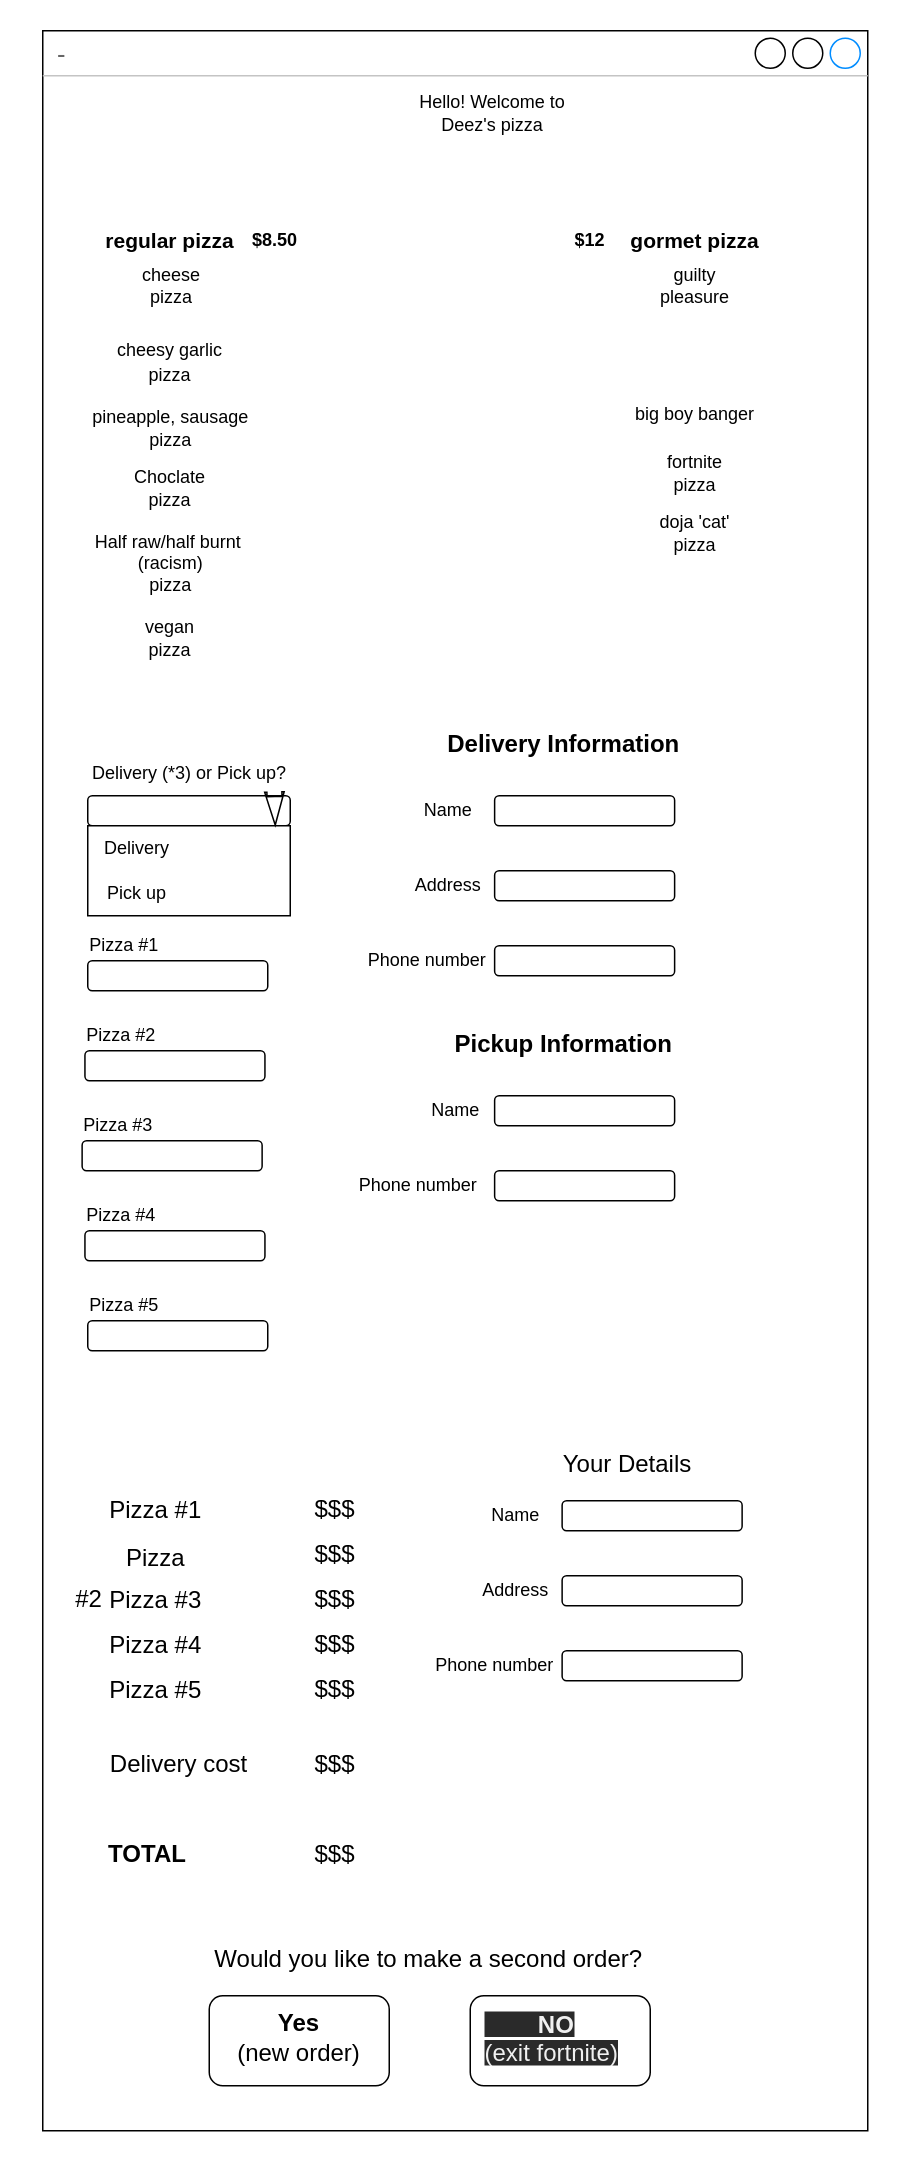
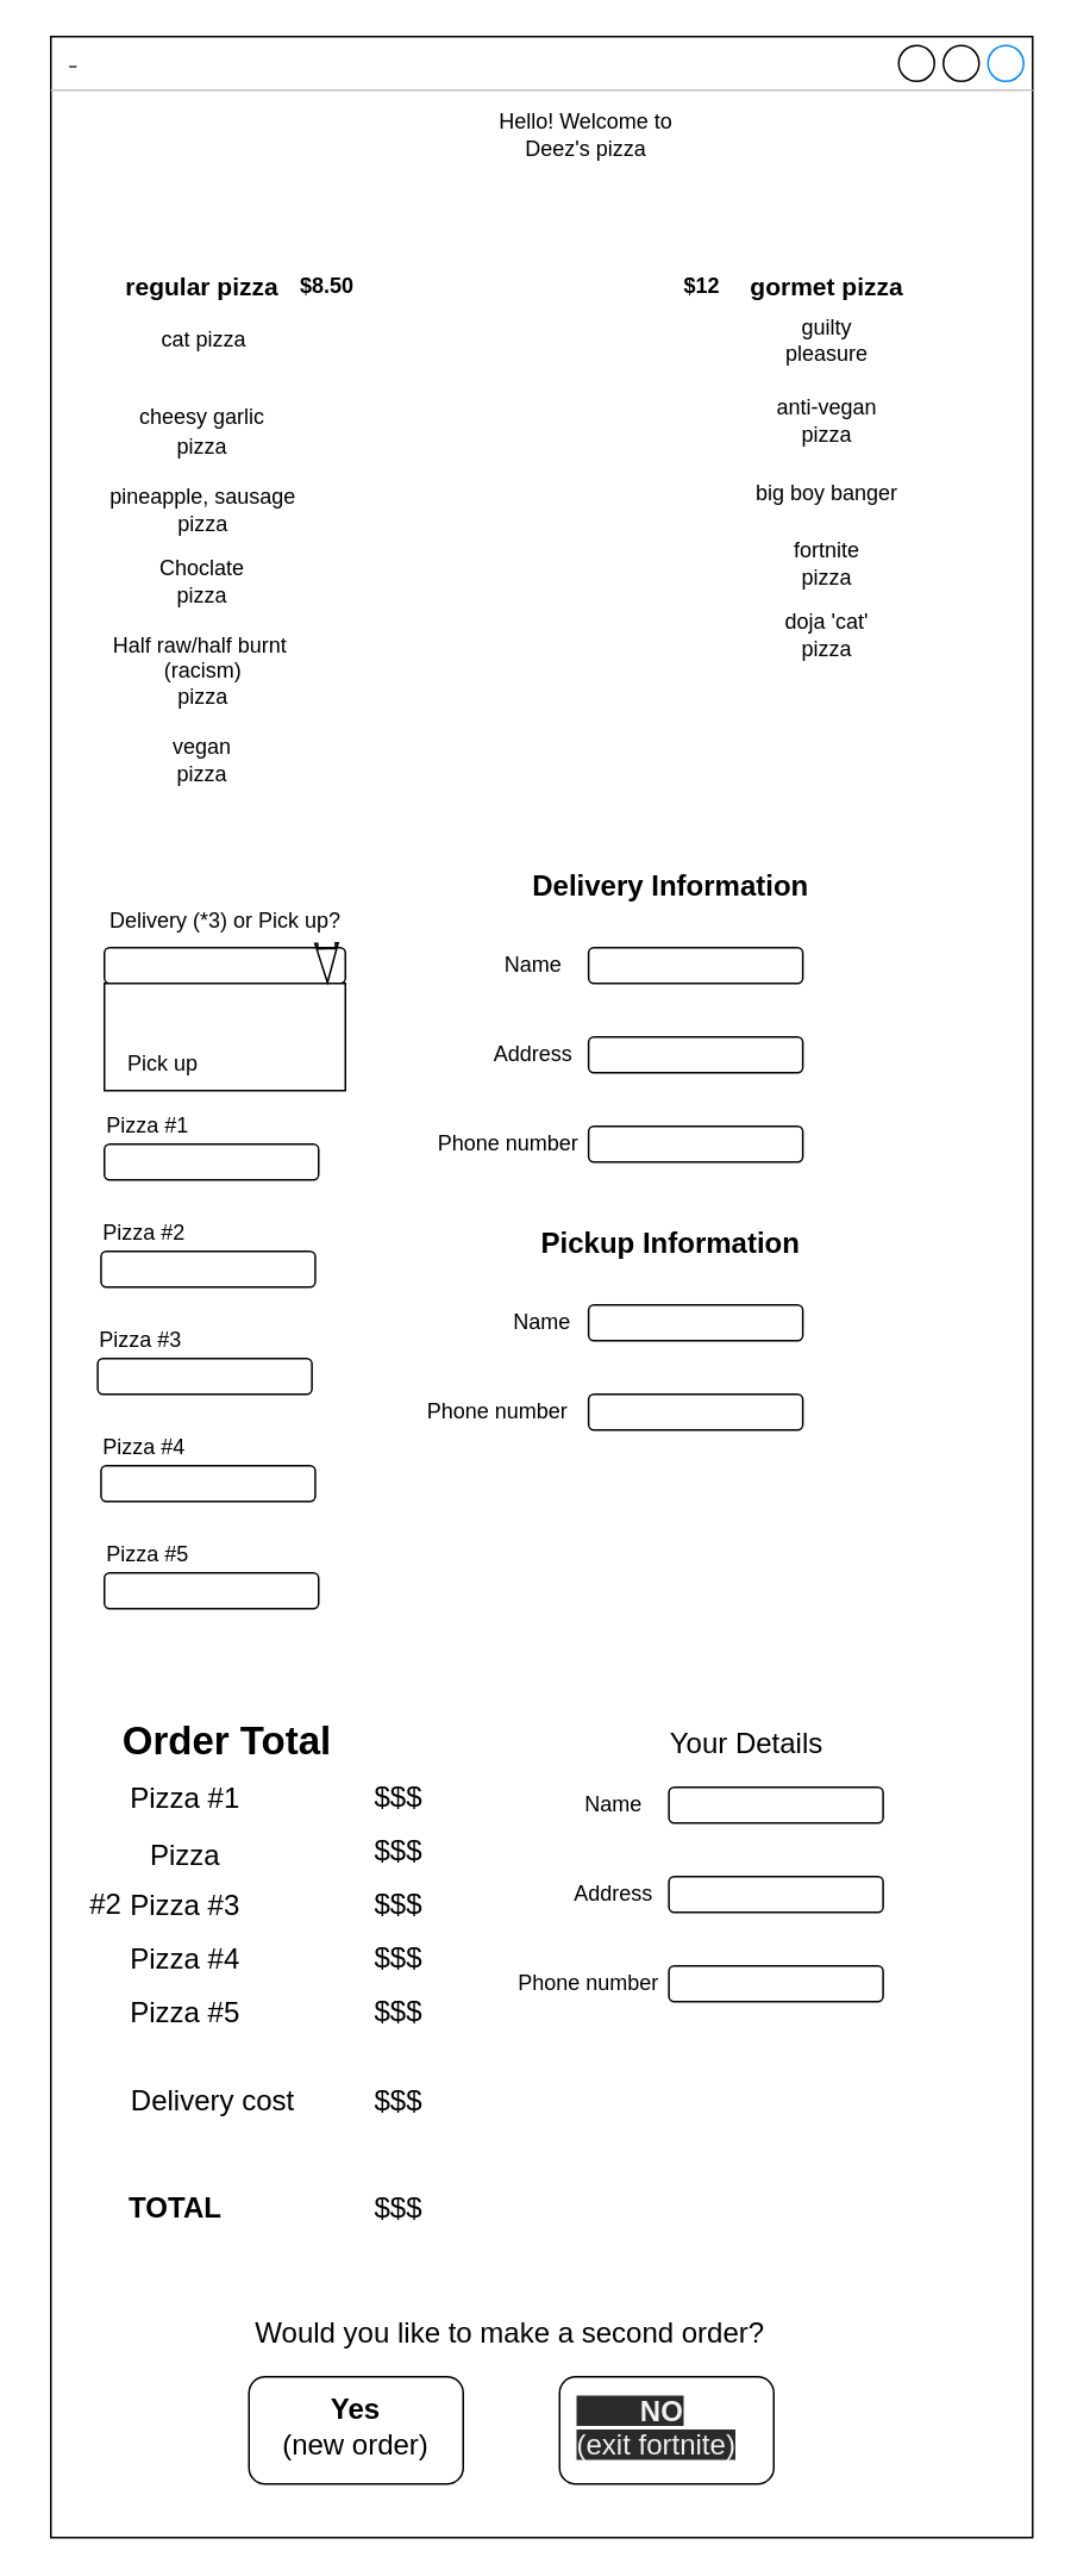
- <mxCell id="12" value="cheese pizza" style="text;html=1;strokeColor=none;fillColor=none;align=center;verticalAlign=middle;whiteSpace=wrap;rounded=0;fontSize=12;" vertex="1" parent="1"><mxGeometry x="89.25" y="175" width="50" height="30" as="geometry" /></mxCell>
+ <mxCell id="12" value="cat pizza" style="text;html=1;strokeColor=none;fillColor=none;align=center;verticalAlign=middle;whiteSpace=wrap;rounded=0;fontSize=12;" vertex="1" parent="1"><mxGeometry x="89.25" y="175" width="50" height="30" as="geometry" /></mxCell>
+ <mxCell id="7" value="anti-vegan pizza" style="text;html=1;strokeColor=none;fillColor=none;align=center;verticalAlign=middle;whiteSpace=wrap;rounded=0;" vertex="1" parent="1"><mxGeometry x="433" y="220" width="60" height="30" as="geometry" /></mxCell>
- <mxCell id="26" value="Delivery" style="text;html=1;strokeColor=none;fillColor=none;align=center;verticalAlign=middle;whiteSpace=wrap;rounded=0;" vertex="1" parent="1"><mxGeometry x="60.5" y="550" width="60" height="30" as="geometry" /></mxCell>
+ <mxCell id="49" value="&lt;b&gt;&lt;font style=&quot;font-size: 22px&quot;&gt;Order Total&lt;/font&gt;&lt;/b&gt;" style="text;html=1;strokeColor=none;fillColor=none;align=center;verticalAlign=middle;whiteSpace=wrap;rounded=0;fontSize=16;" vertex="1" parent="1"><mxGeometry x="61" y="960" width="132" height="30" as="geometry" /></mxCell>
